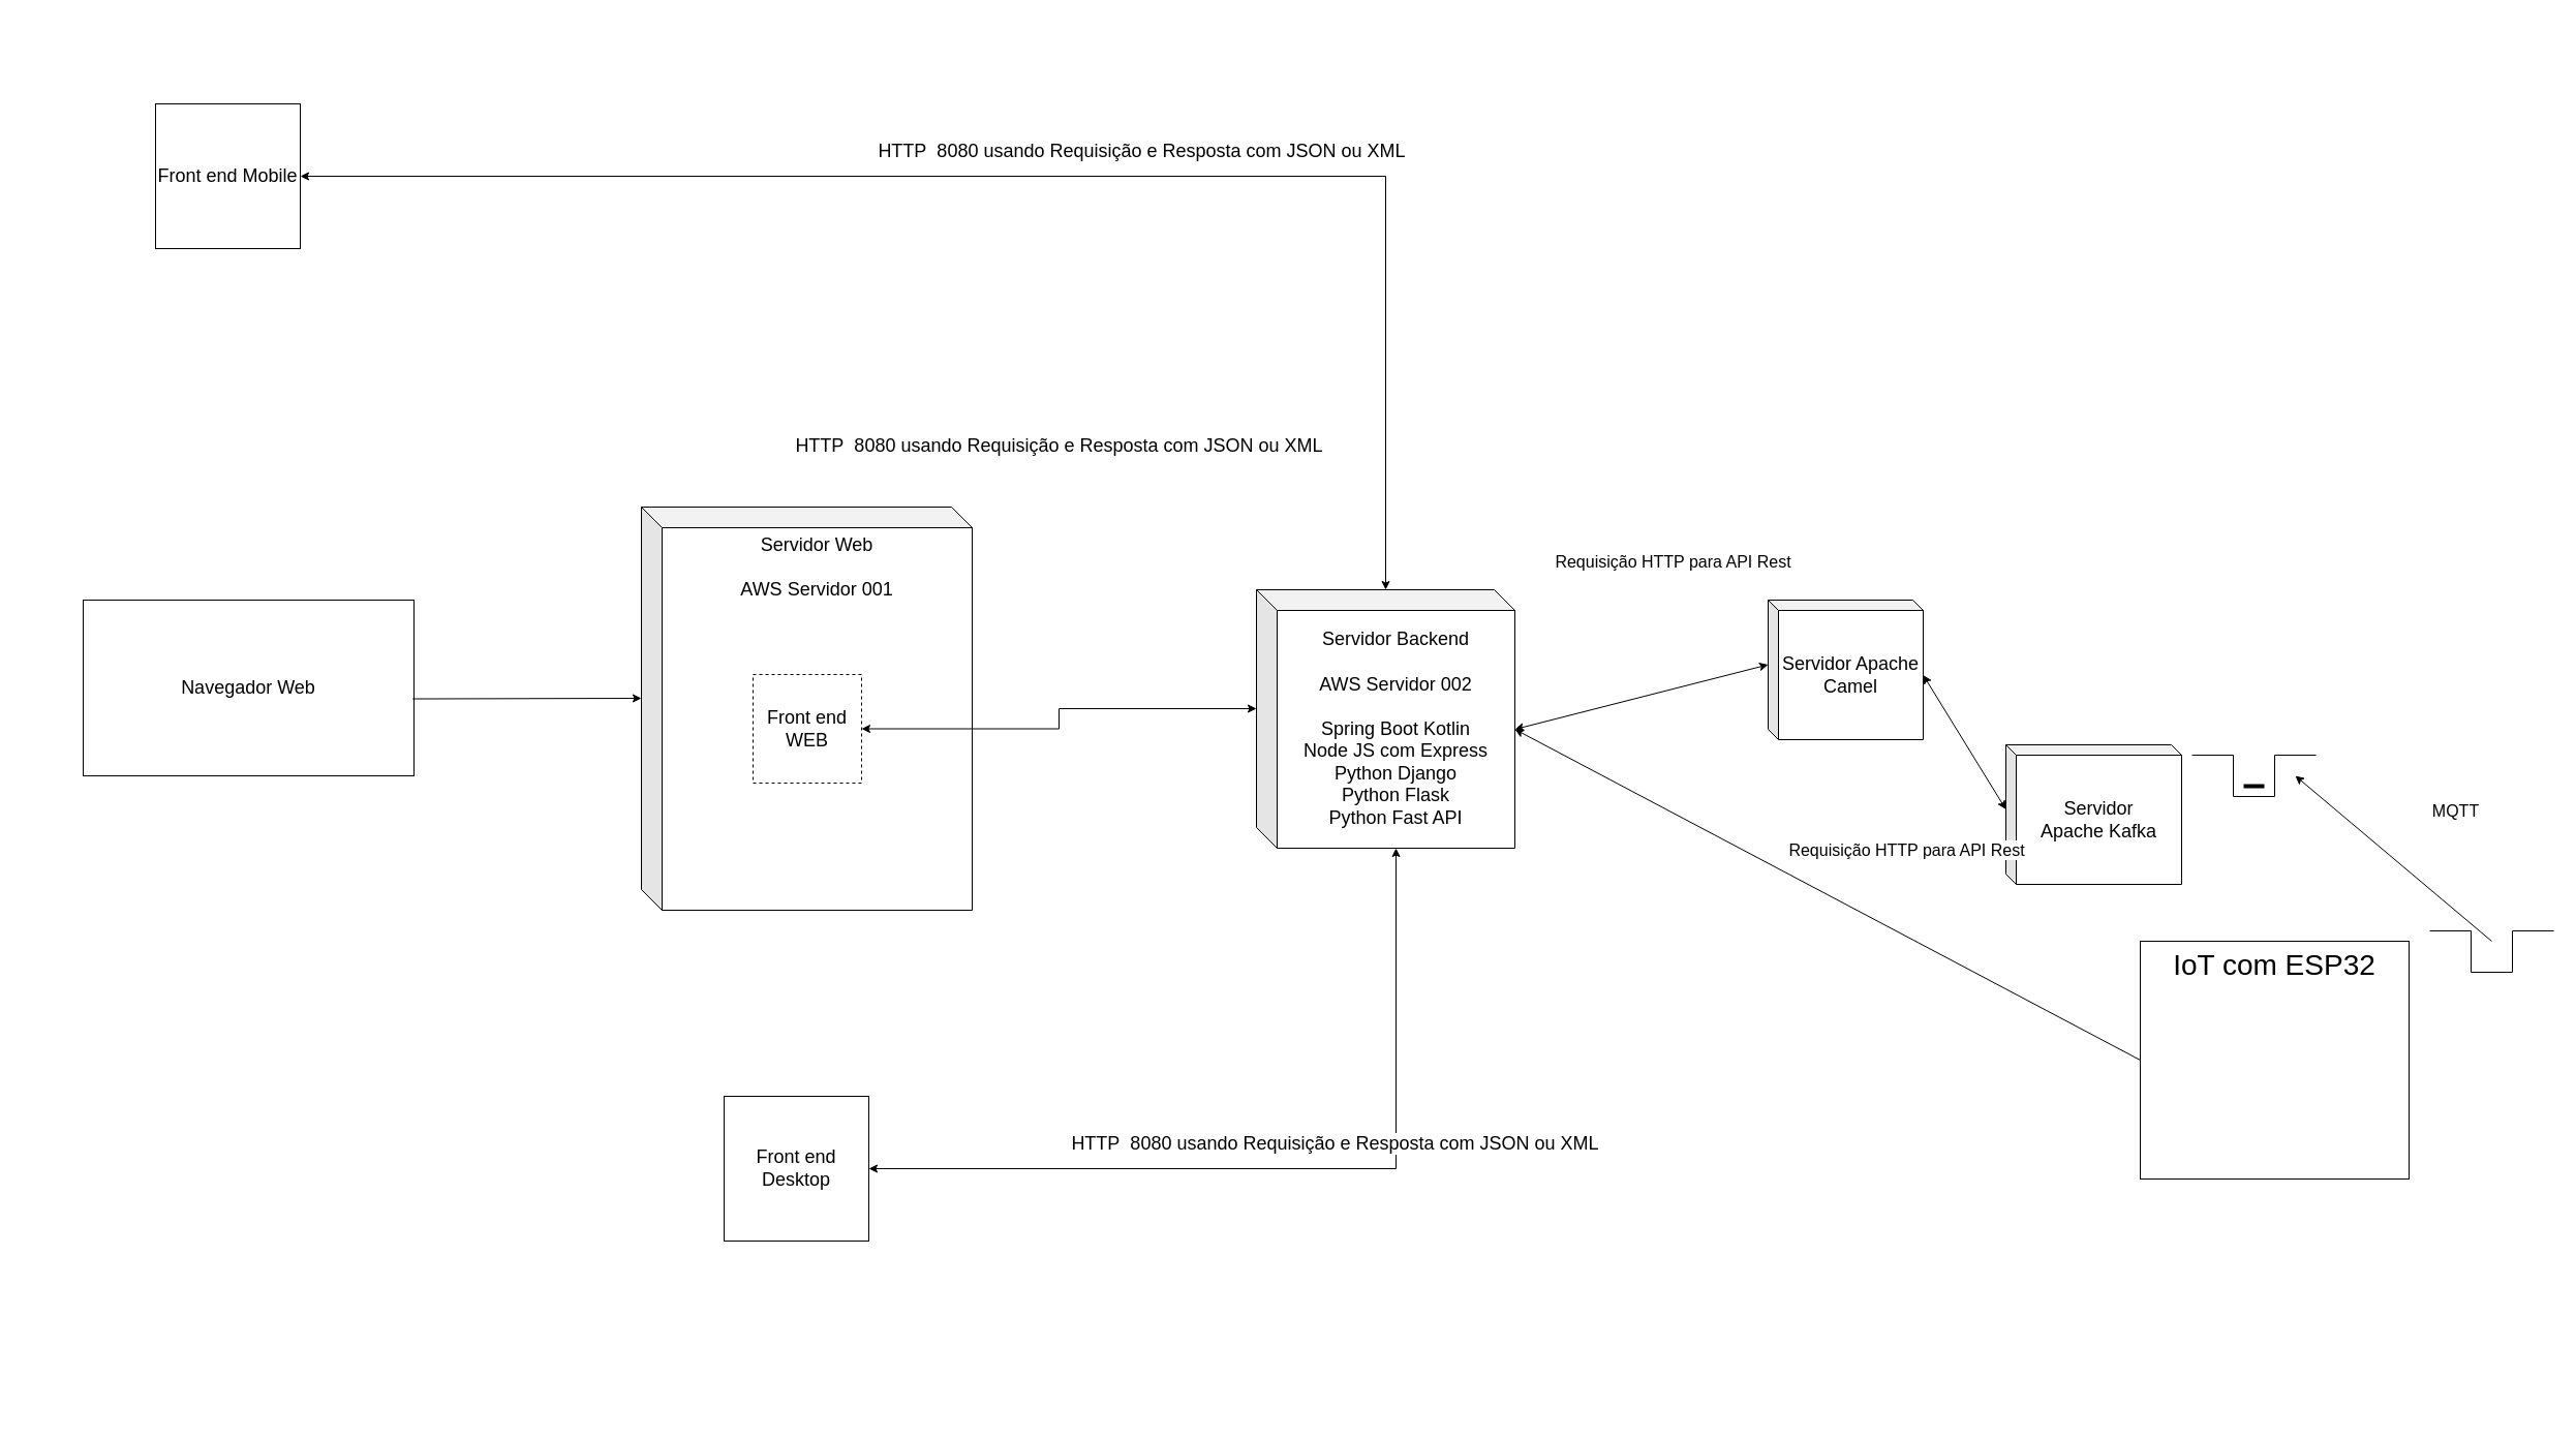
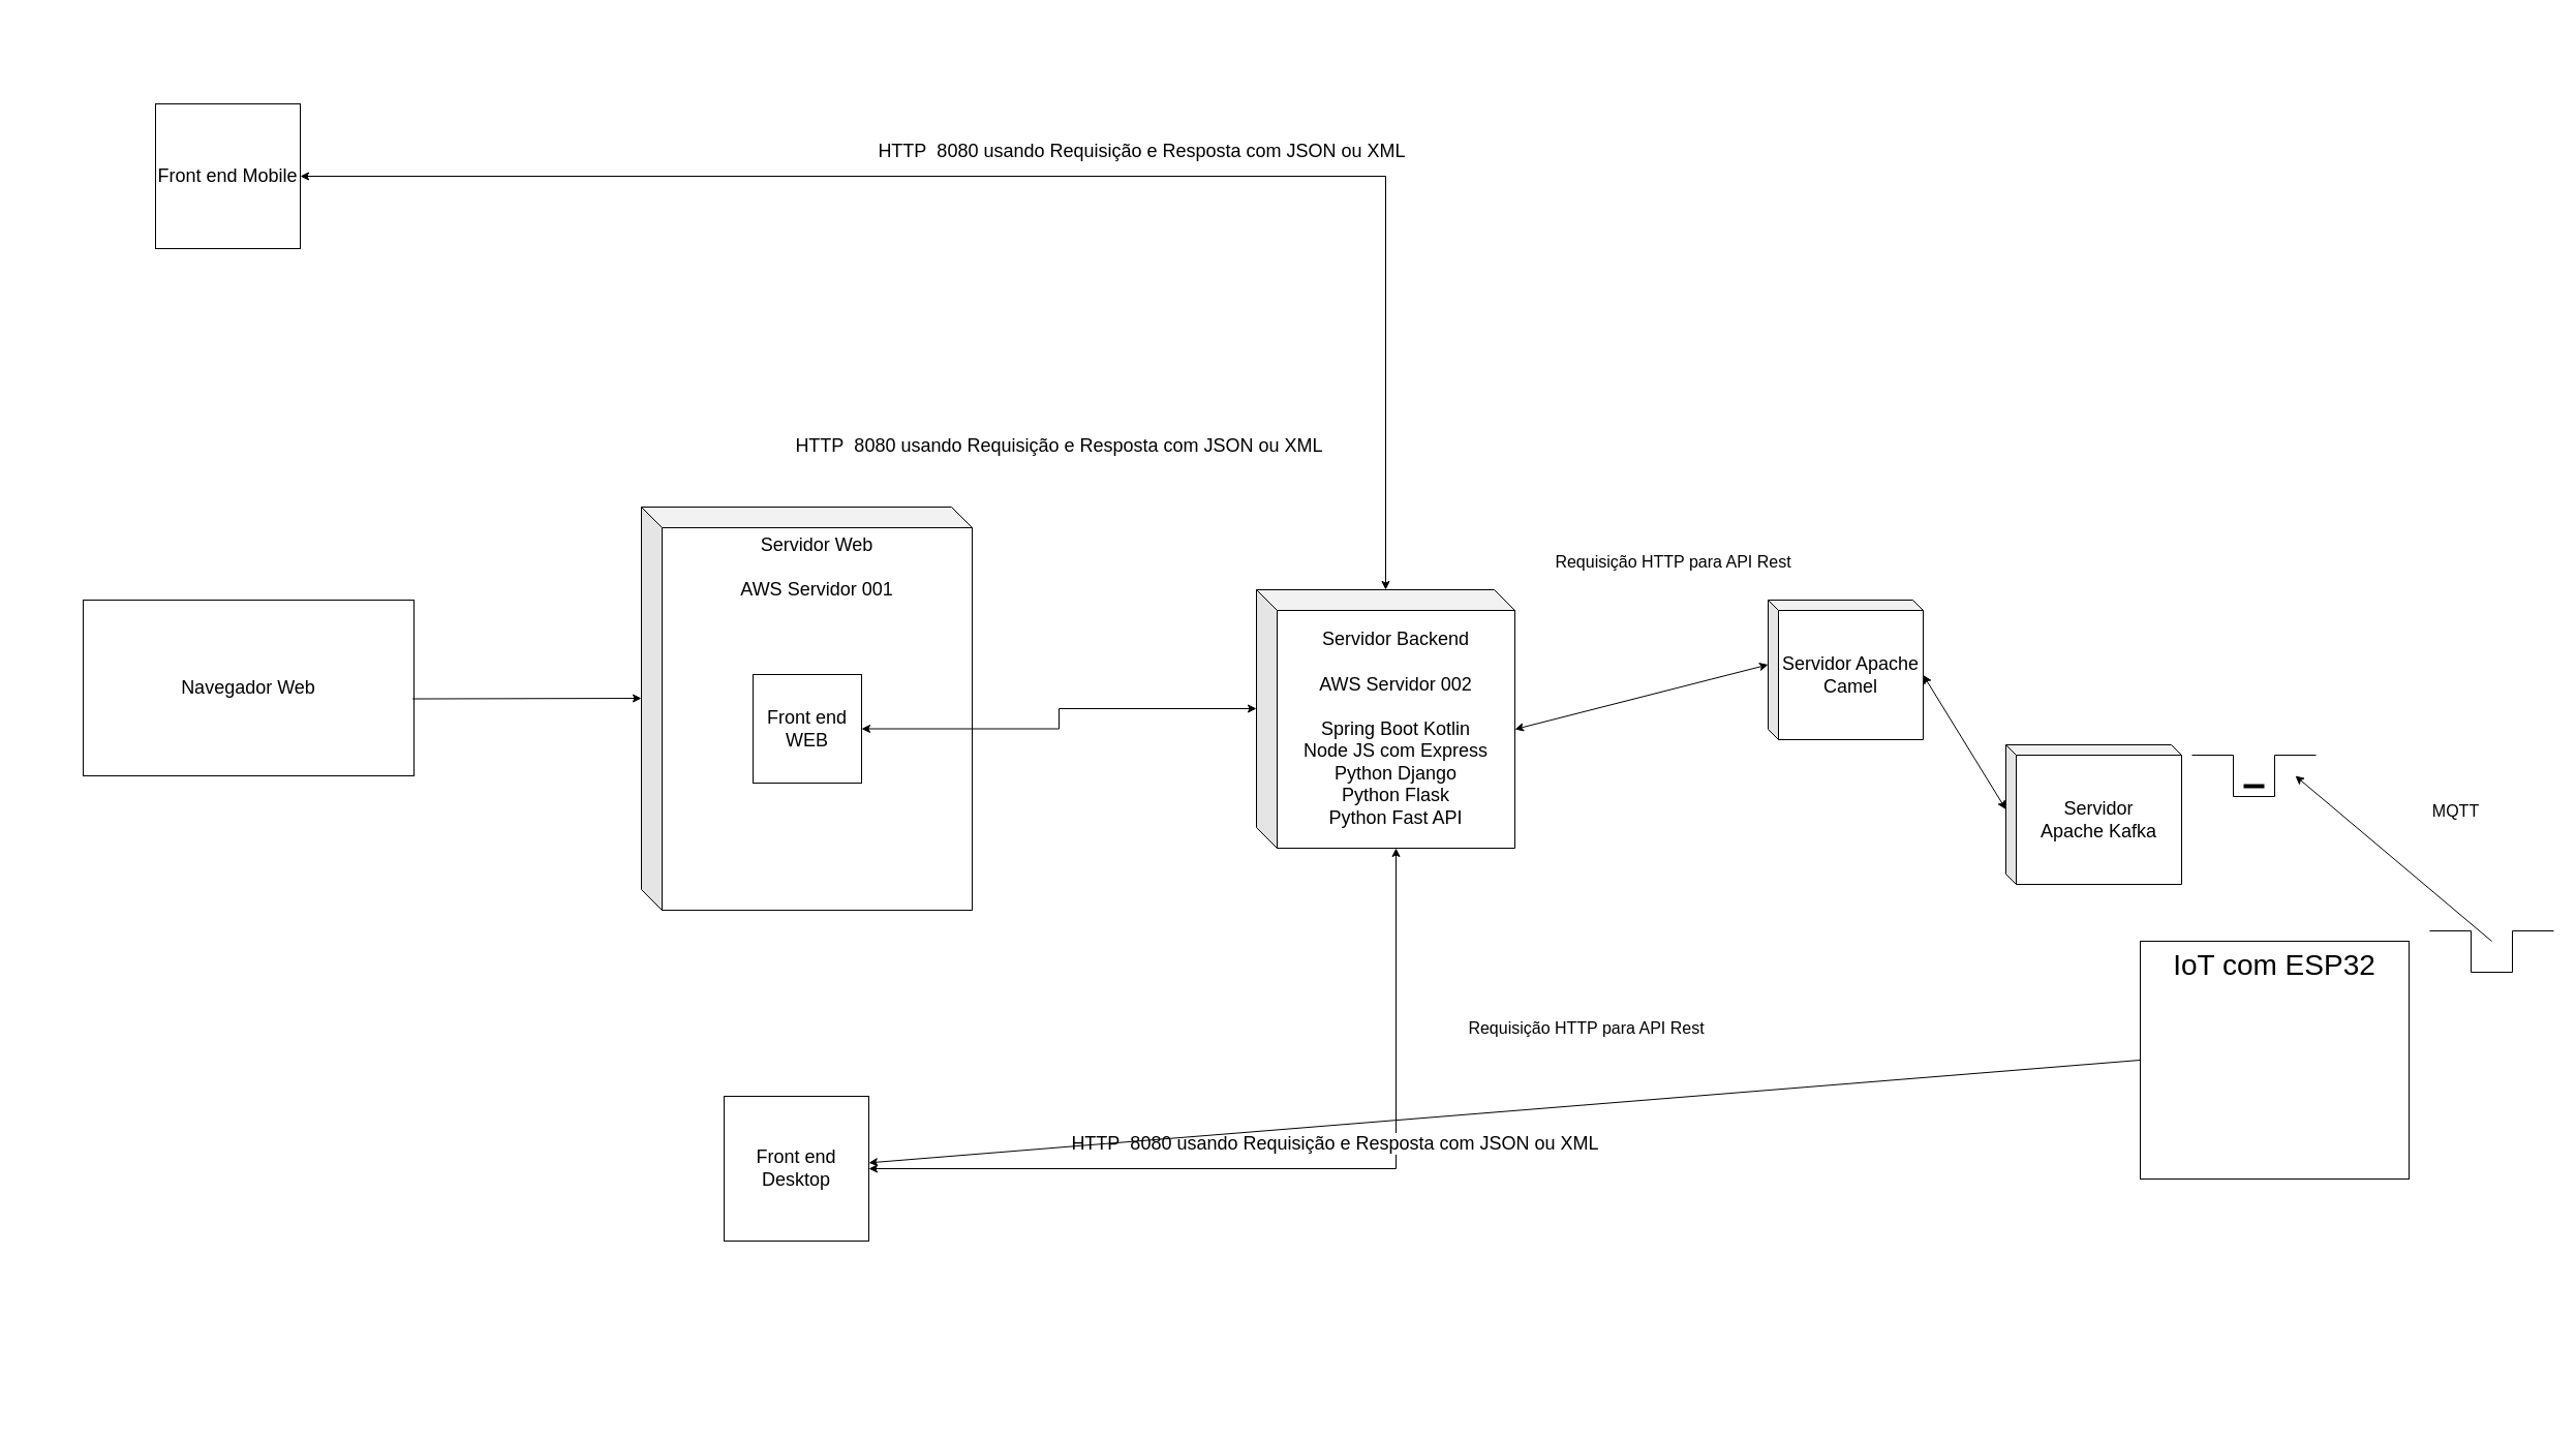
- <mxCell id="6" value="Front end WEB" style="whiteSpace=wrap;html=1;aspect=fixed;fontSize=18;dashed=1;" parent="1" vertex="1"><mxGeometry x="728" y="652" width="105" height="105" as="geometry" /></mxCell>
+ <mxCell id="6" value="Front end WEB" style="whiteSpace=wrap;html=1;aspect=fixed;fontSize=18;" parent="1" vertex="1"><mxGeometry x="728" y="652" width="105" height="105" as="geometry" /></mxCell>
- <mxCell id="25" value="&lt;font style=&quot;font-size: 16px;&quot;&gt;Requisição HTTP para API Rest&lt;/font&gt;" style="endArrow=classic;html=1;rounded=0;exitX=0;exitY=0.5;exitDx=0;exitDy=0;entryX=0;entryY=0;entryDx=250.0;entryDy=135;entryPerimeter=0;" edge="1" parent="1" source="2" target="5"><mxGeometry x="-0.14" y="-74" width="50" height="50" relative="1" as="geometry"><mxPoint x="1950" y="1020" as="sourcePoint" /><mxPoint x="1680" y="740" as="targetPoint" /><mxPoint x="-1" as="offset" /></mxGeometry></mxCell>
+ <mxCell id="25" value="&lt;font style=&quot;font-size: 16px;&quot;&gt;Requisição HTTP para API Rest&lt;/font&gt;" style="endArrow=classic;html=1;rounded=0;exitX=0;exitY=0.5;exitDx=0;exitDy=0;" edge="1" parent="1" source="2" target="22"><mxGeometry x="-0.14" y="-74" width="50" height="50" relative="1" as="geometry"><mxPoint x="1950" y="1020" as="sourcePoint" /><mxPoint x="1680" y="740" as="targetPoint" /><mxPoint x="-1" as="offset" /></mxGeometry></mxCell>
